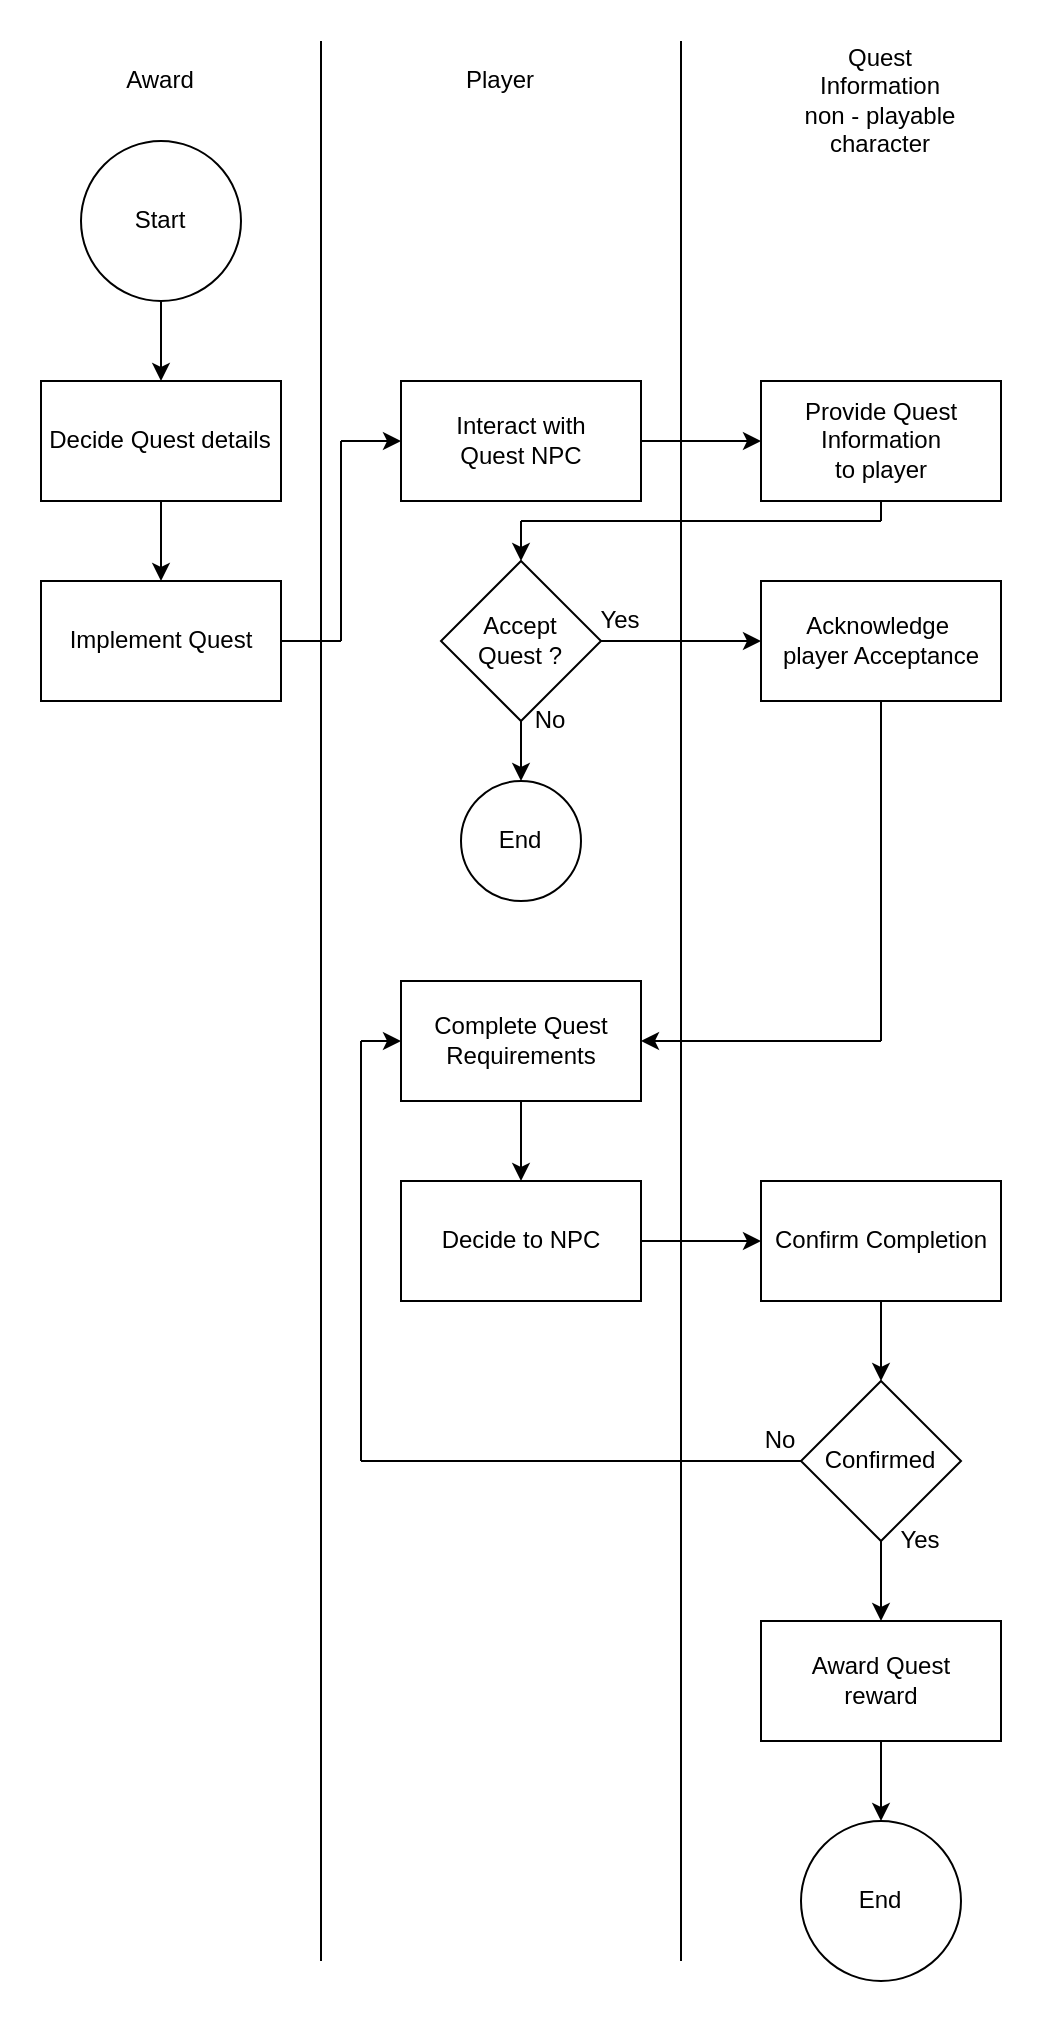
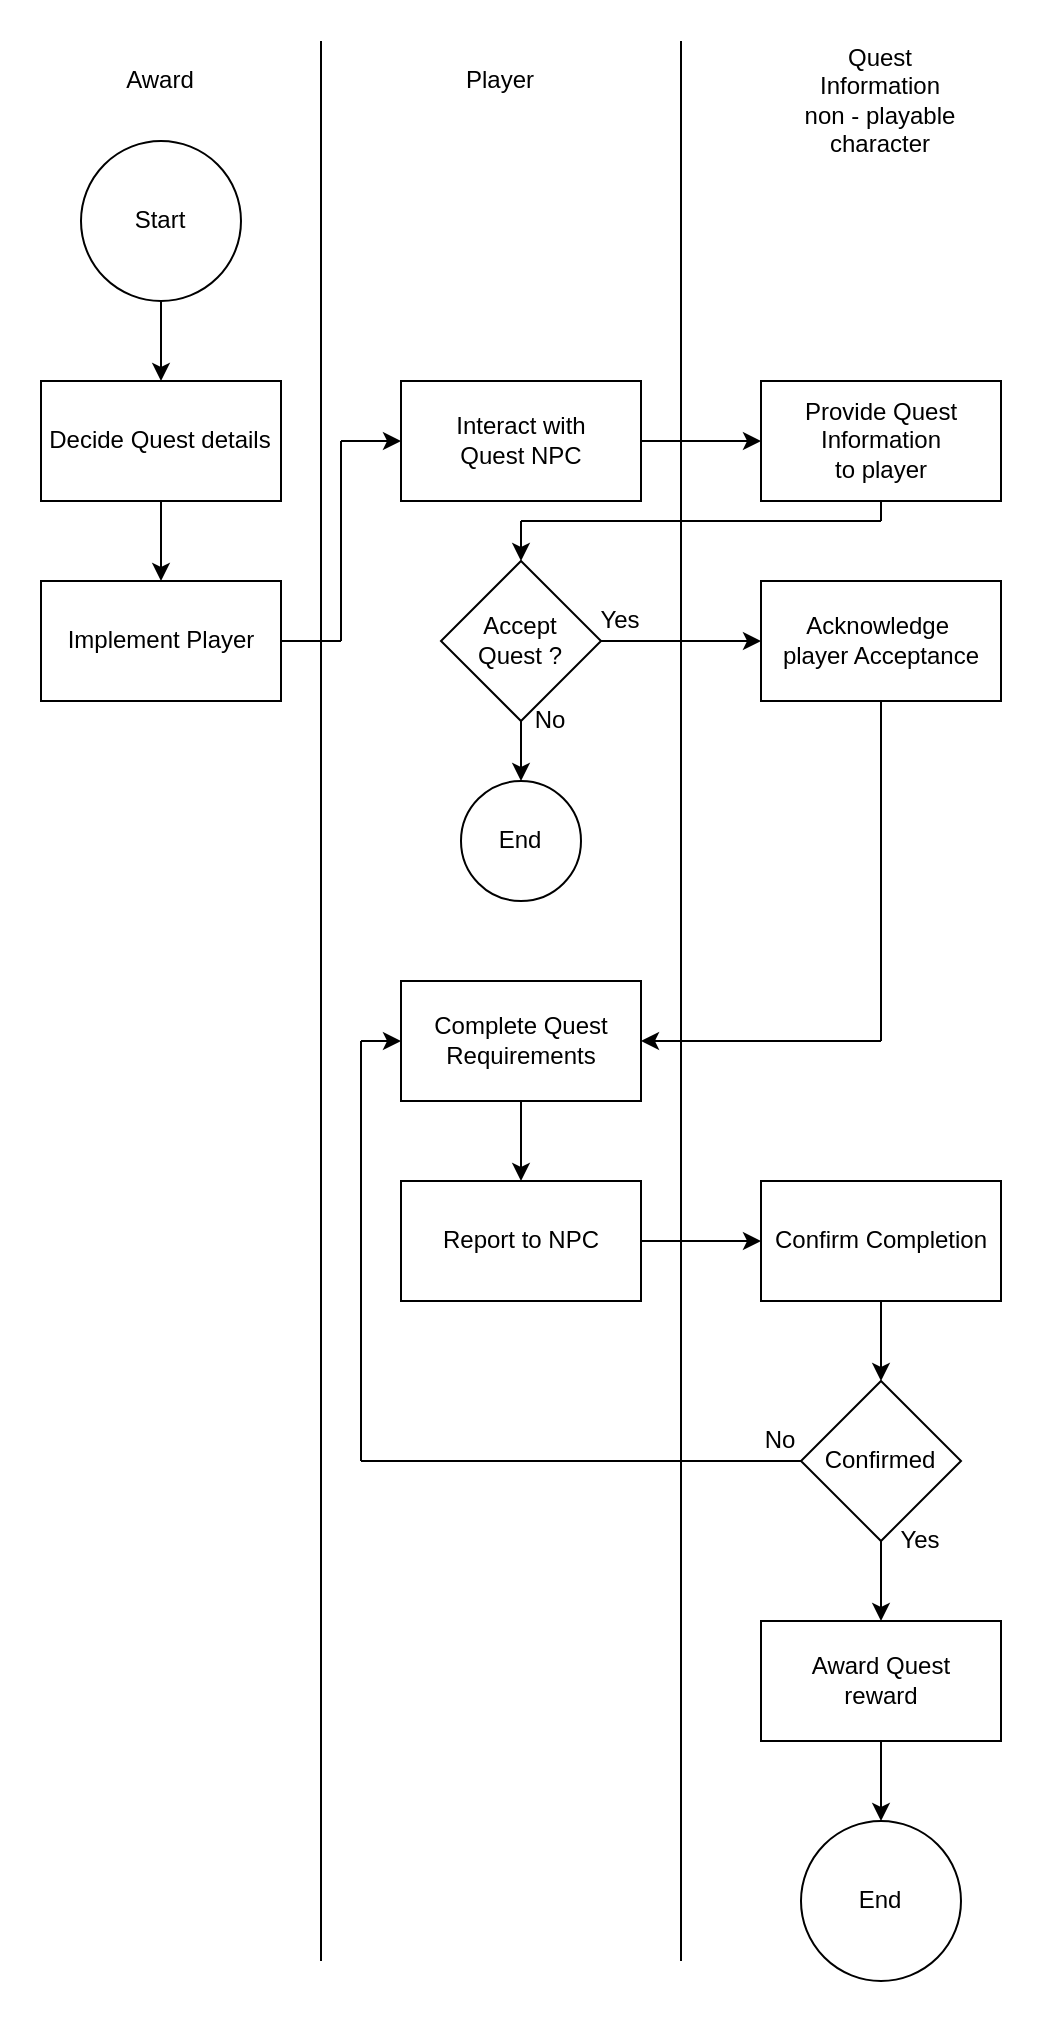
- <mxCell id="38" value="Implement Quest" style="text;html=1;align=center;verticalAlign=middle;" vertex="1" parent="1"><mxGeometry x="20" y="290" width="120" height="60" as="geometry" /></mxCell>
+ <mxCell id="38" value="Implement Player" style="text;html=1;align=center;verticalAlign=middle;" vertex="1" parent="1"><mxGeometry x="20" y="290" width="120" height="60" as="geometry" /></mxCell>
- <mxCell id="43" value="Decide to NPC" style="text;html=1;align=center;verticalAlign=middle;" vertex="1" parent="1"><mxGeometry x="200" y="590" width="120" height="60" as="geometry" /></mxCell>
+ <mxCell id="43" value="Report to NPC" style="text;html=1;align=center;verticalAlign=middle;" vertex="1" parent="1"><mxGeometry x="200" y="590" width="120" height="60" as="geometry" /></mxCell>
